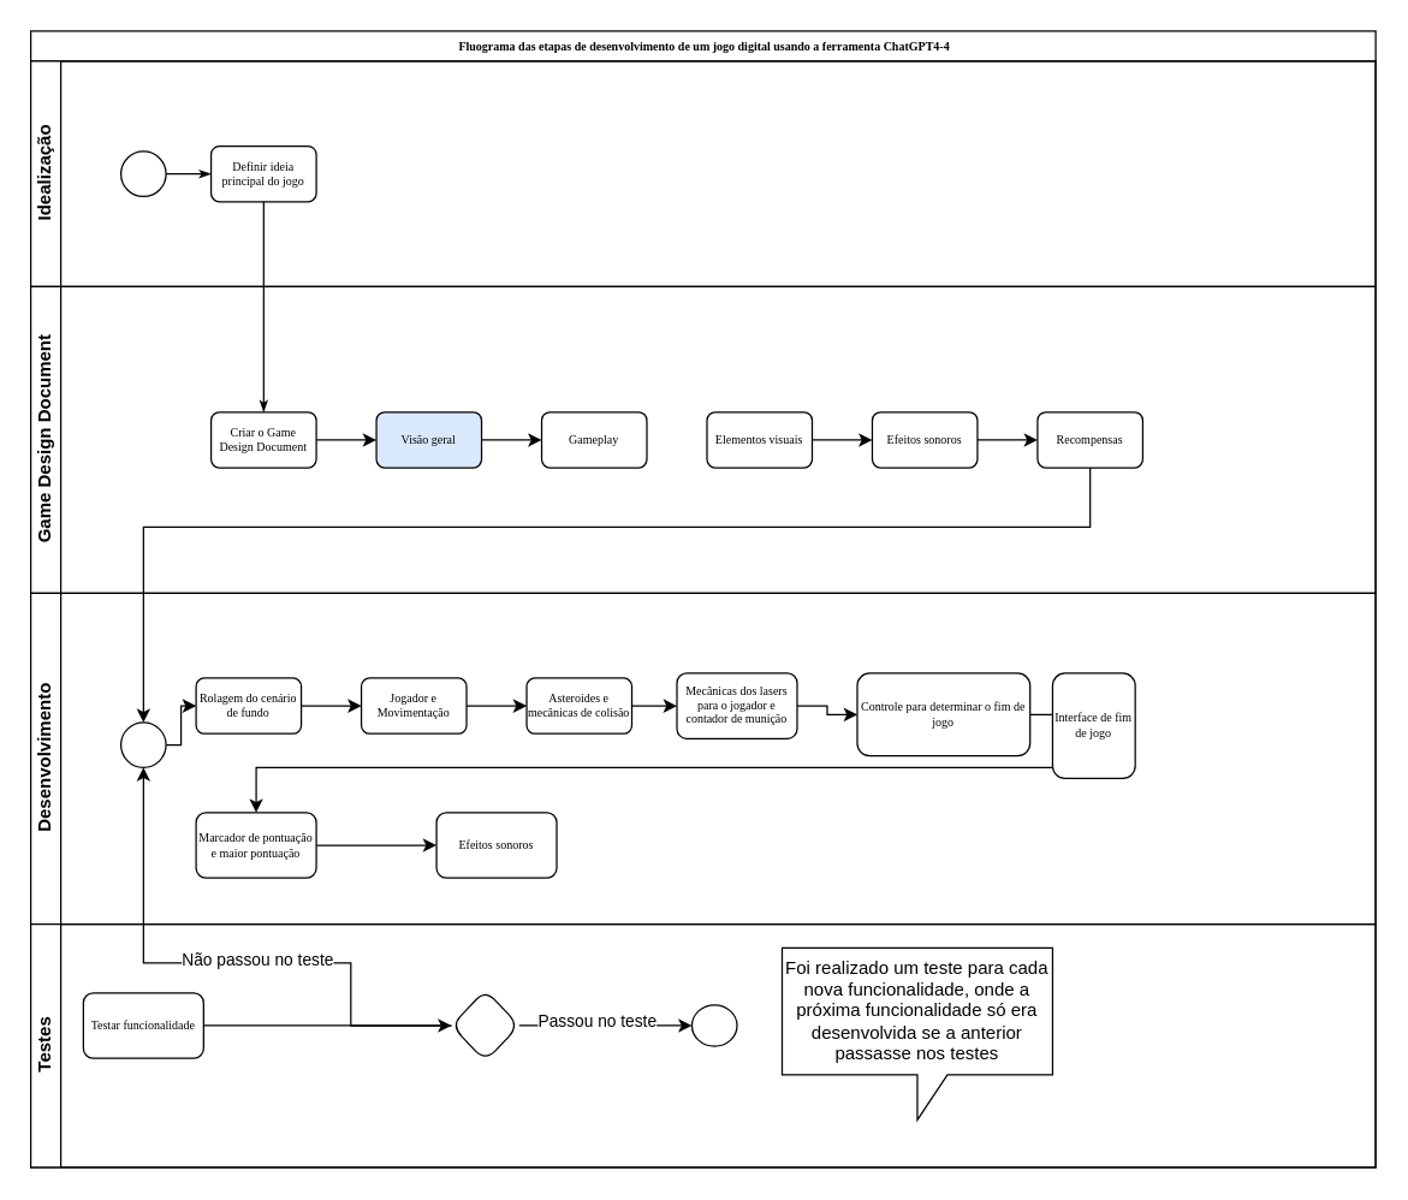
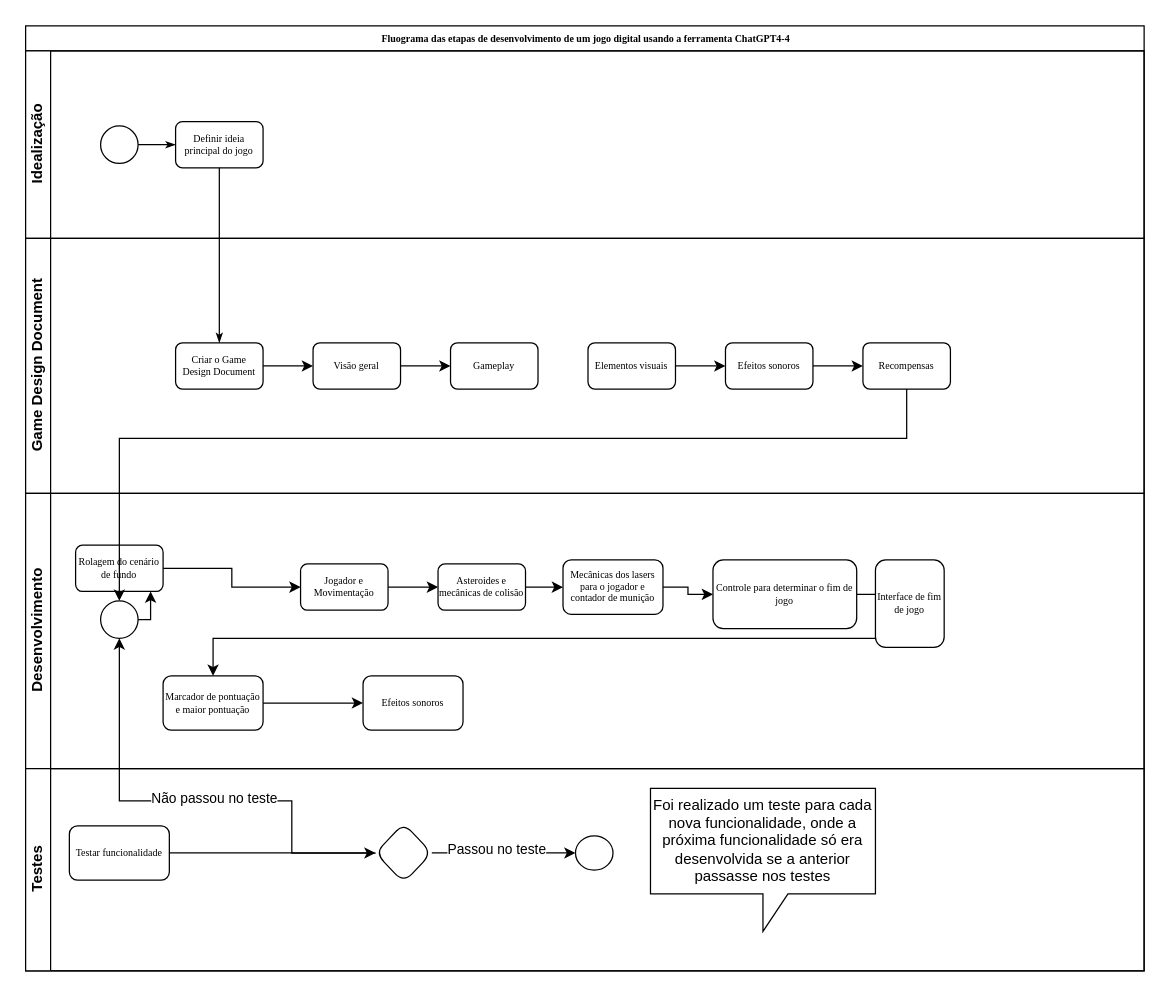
- <mxCell id="11" value="Visão geral" style="rounded=1;whiteSpace=wrap;html=1;shadow=0;labelBackgroundColor=none;strokeWidth=1;fontFamily=Verdana;fontSize=8;align=center;fillColor=#dae8fc;" vertex="1" parent="7"><mxGeometry x="230" y="83.5" width="70" height="37" as="geometry" /></mxCell>
+ <mxCell id="11" value="Visão geral" style="rounded=1;whiteSpace=wrap;html=1;shadow=0;labelBackgroundColor=none;strokeWidth=1;fontFamily=Verdana;fontSize=8;align=center;" vertex="1" parent="7"><mxGeometry x="230" y="83.5" width="70" height="37" as="geometry" /></mxCell>
- <mxCell id="20" value="Rolagem do cenário de fundo" style="rounded=1;whiteSpace=wrap;html=1;shadow=0;labelBackgroundColor=none;strokeWidth=1;fontFamily=Verdana;fontSize=8;align=center;" vertex="1" parent="18"><mxGeometry x="110" y="56.5" width="70" height="37" as="geometry" /></mxCell>
+ <mxCell id="20" value="Rolagem do cenário de fundo" style="rounded=1;whiteSpace=wrap;html=1;shadow=0;labelBackgroundColor=none;strokeWidth=1;fontFamily=Verdana;fontSize=8;align=center;" vertex="1" parent="18"><mxGeometry x="40" y="41.5" width="70" height="37" as="geometry" /></mxCell>
